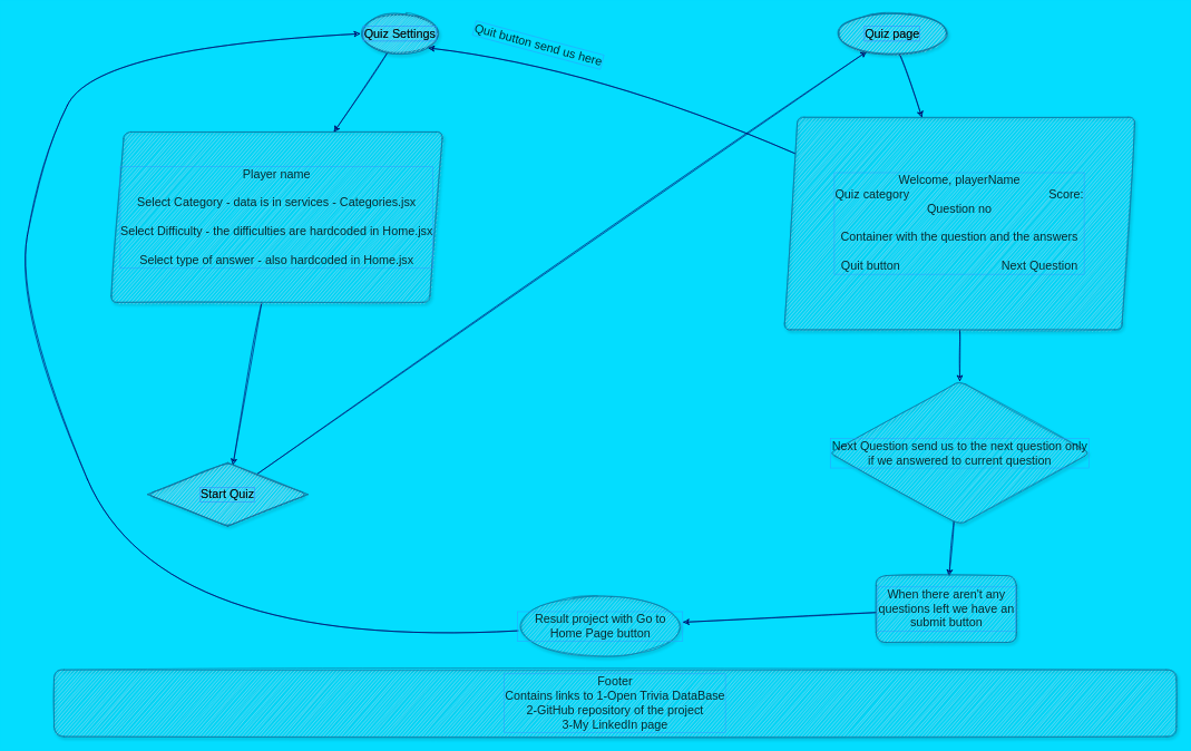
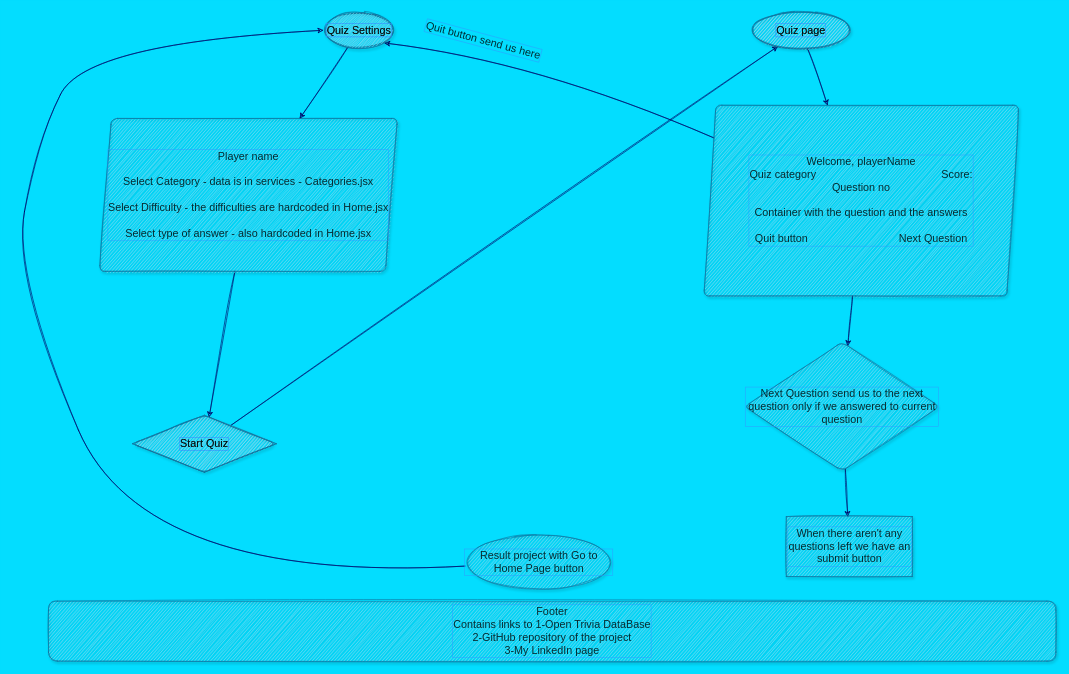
- <mxCell id="16" value="Next Question send us to the next question only if we answered to current question" style="rhombus;whiteSpace=wrap;html=1;labelBackgroundColor=none;labelBorderColor=#3399FF;fillColor=#b1ddf0;rounded=1;sketch=1;strokeColor=#10739e;fontColor=#000000;textOpacity=80;spacing=2;fontSize=18;shadow=1;" vertex="1" parent="1"><mxGeometry x="1241" y="570" width="390" height="215" as="geometry" /></mxCell>
+ <mxCell id="16" value="Next Question send us to the next question only if we answered to current question" style="rhombus;whiteSpace=wrap;html=1;labelBackgroundColor=none;labelBorderColor=#3399FF;fillColor=#b1ddf0;rounded=1;sketch=1;strokeColor=#10739e;fontColor=#000000;textOpacity=80;spacing=2;fontSize=18;shadow=1;" vertex="1" parent="1"><mxGeometry x="1241" y="570" width="325" height="215" as="geometry" /></mxCell>
- <mxCell id="18" value="When there aren't any questions left we have an submit button" style="whiteSpace=wrap;html=1;labelBackgroundColor=none;labelBorderColor=#3399FF;fillColor=#b1ddf0;rounded=1;sketch=1;strokeColor=#10739e;fontColor=#000000;textOpacity=80;spacing=2;fontSize=18;shadow=1;" vertex="1" parent="1"><mxGeometry x="1310.5" y="861" width="210" height="100" as="geometry" /></mxCell>
+ <mxCell id="18" value="When there aren't any questions left we have an submit button" style="whiteSpace=wrap;html=1;labelBackgroundColor=none;labelBorderColor=#3399FF;fillColor=#b1ddf0;sketch=1;strokeColor=#10739e;fontColor=#000000;textOpacity=80;spacing=2;fontSize=18;shadow=1;rounded=0;" vertex="1" parent="1"><mxGeometry x="1310.5" y="861" width="210" height="100" as="geometry" /></mxCell>
- <mxCell id="17" value="" style="edgeStyle=none;html=1;labelBackgroundColor=none;labelBorderColor=#3399FF;fontColor=#000000;rounded=0;sketch=1;textOpacity=80;spacing=2;strokeColor=#000066;fontSize=18;" edge="1" parent="1" source="18" target="20"><mxGeometry relative="1" as="geometry" /></mxCell>
